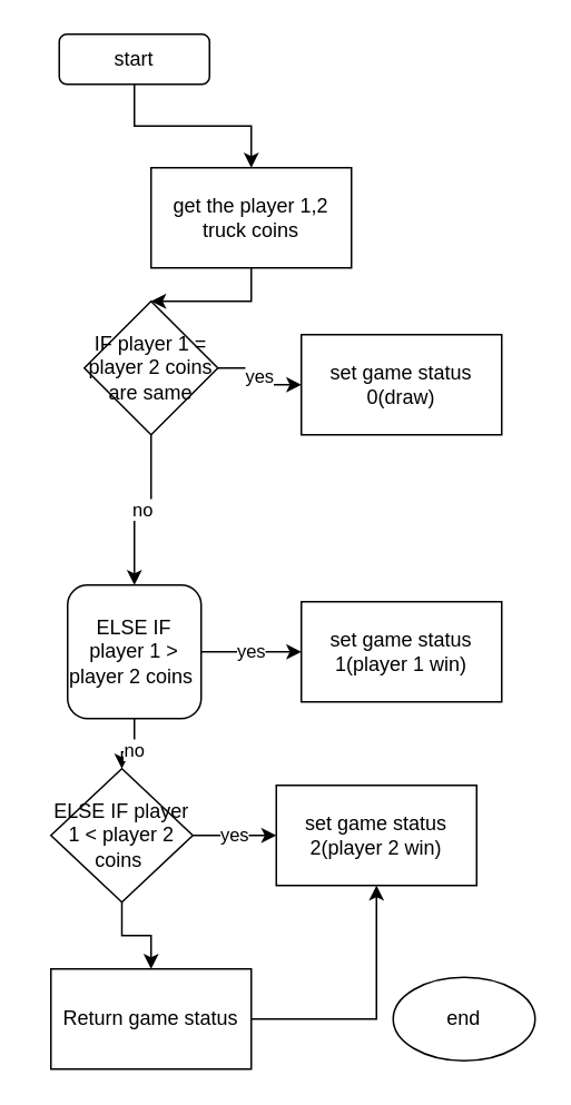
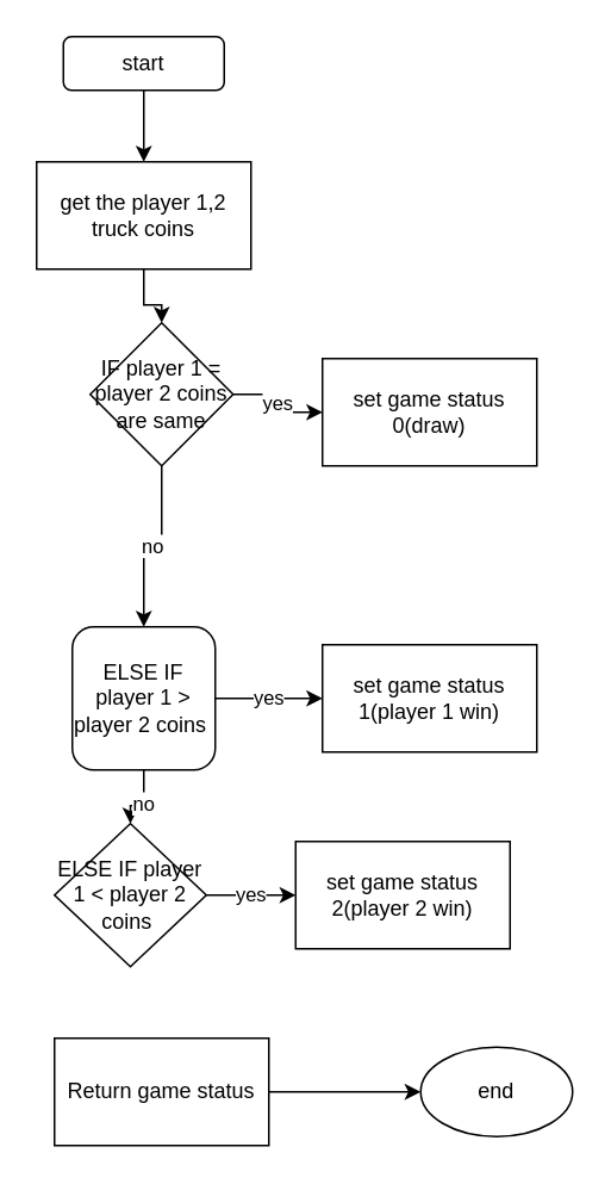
- <mxCell id="5" value="get the player 1,2 truck coins" style="rounded=0;whiteSpace=wrap;html=1;" vertex="1" parent="1"><mxGeometry x="90" y="100" width="120" height="60" as="geometry" /></mxCell>
+ <mxCell id="5" value="get the player 1,2 truck coins" style="rounded=0;whiteSpace=wrap;html=1;" vertex="1" parent="1"><mxGeometry x="20" y="90" width="120" height="60" as="geometry" /></mxCell>
- <mxCell id="15" value="" style="edgeStyle=orthogonalEdgeStyle;rounded=0;orthogonalLoop=1;jettySize=auto;html=1;" edge="1" parent="1" source="16" target="19"><mxGeometry relative="1" as="geometry" /></mxCell>
- <mxCell id="18" value="" style="edgeStyle=orthogonalEdgeStyle;rounded=0;orthogonalLoop=1;jettySize=auto;html=1;" edge="1" parent="1" source="19" target="17"><mxGeometry relative="1" as="geometry" /></mxCell>
+ <mxCell id="18" value="" style="edgeStyle=orthogonalEdgeStyle;rounded=0;orthogonalLoop=1;jettySize=auto;html=1;" edge="1" parent="1" source="19" target="20"><mxGeometry relative="1" as="geometry" /></mxCell>
